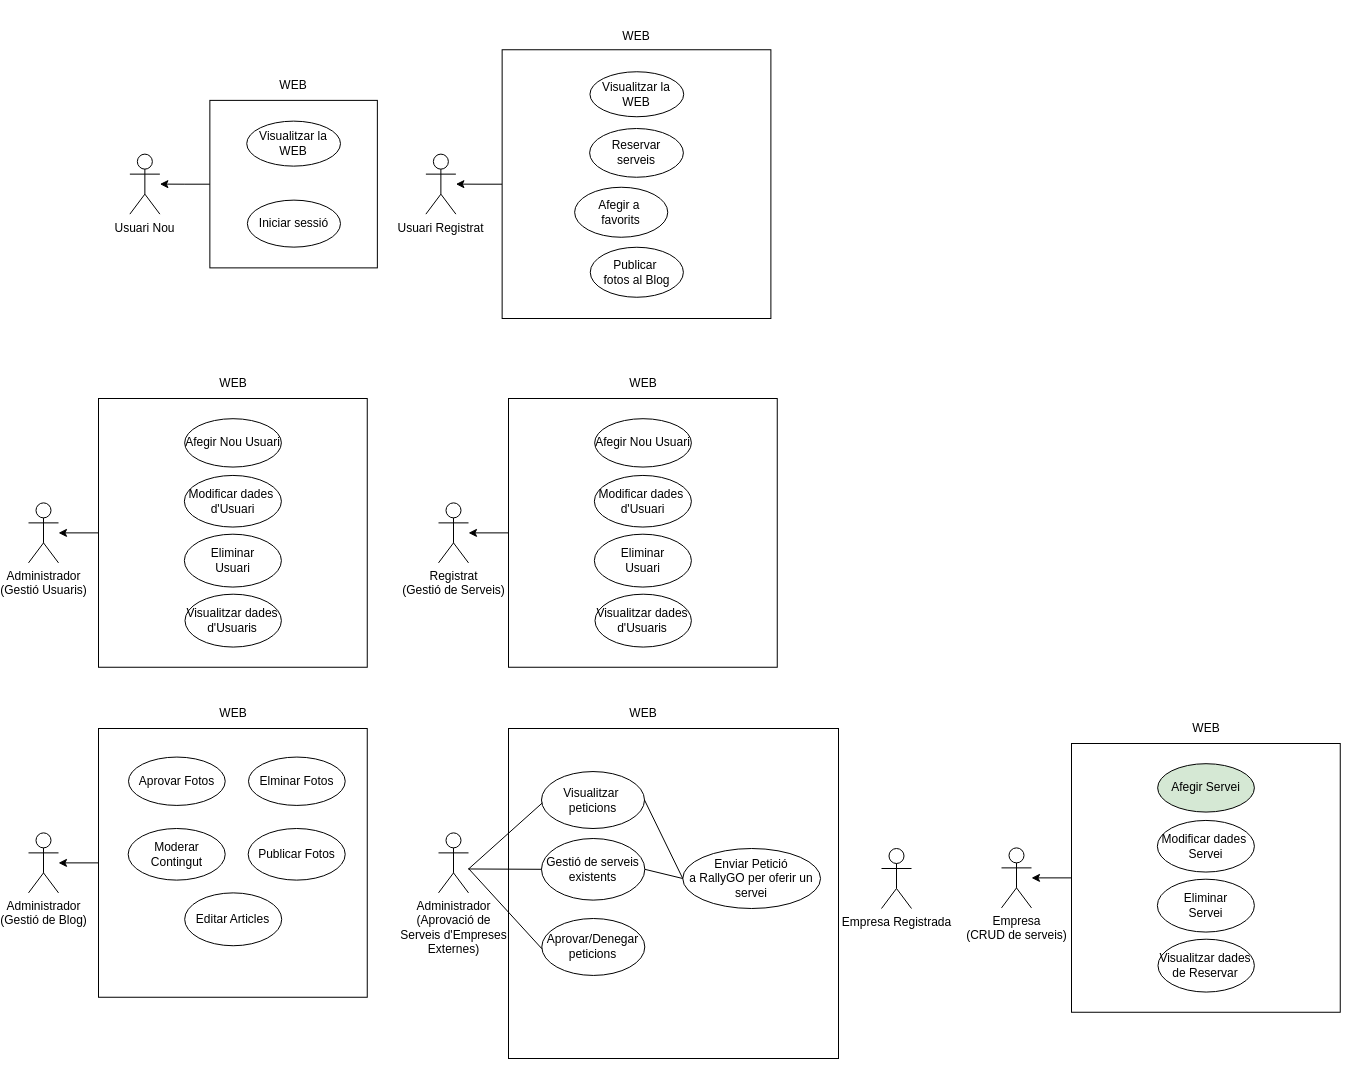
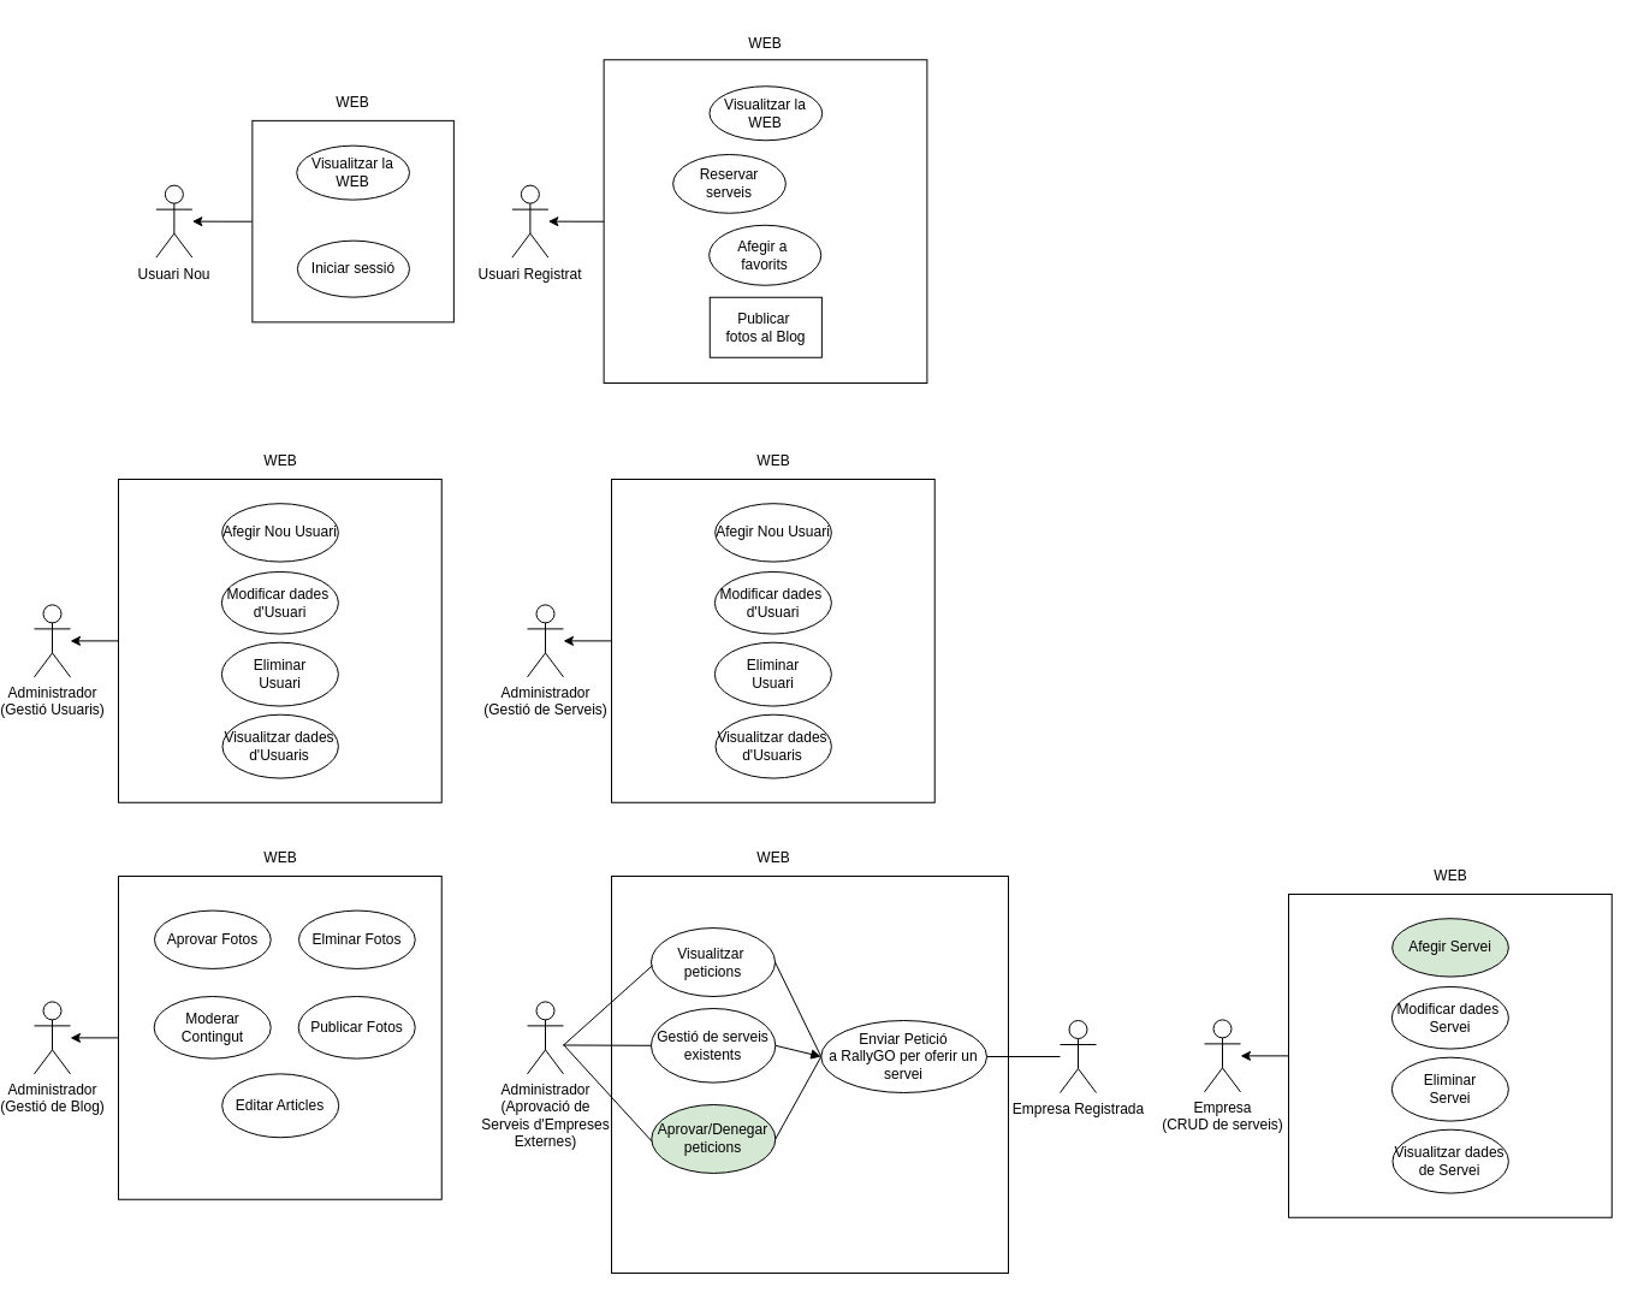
- <mxCell id="10" value="Reservar &lt;br&gt;serveis" style="ellipse;whiteSpace=wrap;html=1;" vertex="1" parent="1"><mxGeometry x="581.14" y="128" width="93.75" height="48.75" as="geometry" /></mxCell>
+ <mxCell id="10" value="Reservar &lt;br&gt;serveis" style="ellipse;whiteSpace=wrap;html=1;" vertex="1" parent="1"><mxGeometry x="551.14" y="128" width="93.75" height="48.75" as="geometry" /></mxCell>
- <mxCell id="12" value="Afegir a&amp;nbsp;&lt;br&gt;favorits" style="ellipse;whiteSpace=wrap;html=1;" vertex="1" parent="1"><mxGeometry x="566.14" y="186.75" width="93.12" height="50" as="geometry" /></mxCell>
+ <mxCell id="12" value="Afegir a&amp;nbsp;&lt;br&gt;favorits" style="ellipse;whiteSpace=wrap;html=1;" vertex="1" parent="1"><mxGeometry x="581.14" y="186.75" width="93.12" height="50" as="geometry" /></mxCell>
- <mxCell id="13" value="Publicar&amp;nbsp;&lt;div&gt;fotos al Blog&lt;/div&gt;" style="ellipse;whiteSpace=wrap;html=1;" vertex="1" parent="1"><mxGeometry x="581.77" y="246.75" width="93.12" height="50" as="geometry" /></mxCell>
+ <mxCell id="13" value="Publicar&amp;nbsp;&lt;div&gt;fotos al Blog&lt;/div&gt;" style="whiteSpace=wrap;html=1;rounded=0;" vertex="1" parent="1"><mxGeometry x="581.77" y="246.75" width="93.12" height="50" as="geometry" /></mxCell>
- <mxCell id="24" value="Registrat&lt;br&gt;(Gestió de Serveis)" style="shape=umlActor;verticalLabelPosition=bottom;verticalAlign=top;html=1;outlineConnect=0;" vertex="1" parent="1"><mxGeometry x="430" y="502.38" width="30" height="60" as="geometry" /></mxCell>
+ <mxCell id="24" value="Administrador&lt;br&gt;(Gestió de Serveis)" style="shape=umlActor;verticalLabelPosition=bottom;verticalAlign=top;html=1;outlineConnect=0;" vertex="1" parent="1"><mxGeometry x="430" y="502.38" width="30" height="60" as="geometry" /></mxCell>
- <mxCell id="54" value="" style="endArrow=none;html=1;rounded=0;exitX=1;exitY=0.5;exitDx=0;exitDy=0;entryX=0;entryY=0.5;entryDx=0;entryDy=0;" edge="1" parent="1" source="45" target="48"><mxGeometry width="50" height="50" relative="1" as="geometry"><mxPoint x="646" y="810" as="sourcePoint" /><mxPoint x="673" y="878" as="targetPoint" /></mxGeometry></mxCell>
+ <mxCell id="54" value="" style="endArrow=block;html=1;rounded=0;exitX=1;exitY=0.5;exitDx=0;exitDy=0;entryX=0;entryY=0.5;entryDx=0;entryDy=0;" edge="1" parent="1" source="45" target="48"><mxGeometry width="50" height="50" relative="1" as="geometry"><mxPoint x="646" y="810" as="sourcePoint" /><mxPoint x="673" y="878" as="targetPoint" /></mxGeometry></mxCell>
+ <mxCell id="49" value="" style="endArrow=none;html=1;rounded=0;exitX=1;exitY=0.5;exitDx=0;exitDy=0;" edge="1" parent="1" source="48" target="47"><mxGeometry width="50" height="50" relative="1" as="geometry"><mxPoint x="813" y="898" as="sourcePoint" /><mxPoint x="863" y="848" as="targetPoint" /></mxGeometry></mxCell>
+ <mxCell id="55" value="" style="endArrow=none;html=1;rounded=0;exitX=1;exitY=0.5;exitDx=0;exitDy=0;entryX=0;entryY=0.5;entryDx=0;entryDy=0;" edge="1" parent="1" source="46" target="48"><mxGeometry width="50" height="50" relative="1" as="geometry"><mxPoint x="646" y="879" as="sourcePoint" /><mxPoint x="684" y="888" as="targetPoint" /></mxGeometry></mxCell>
- <mxCell id="46" value="Aprovar/Denegar&lt;br&gt;peticions" style="ellipse;whiteSpace=wrap;html=1;" vertex="1" parent="1"><mxGeometry x="533.31" y="918" width="103" height="56.94" as="geometry" /></mxCell>
+ <mxCell id="46" value="Aprovar/Denegar&lt;br&gt;peticions" style="ellipse;whiteSpace=wrap;html=1;fillColor=#d5e8d4;" vertex="1" parent="1"><mxGeometry x="533.31" y="918" width="103" height="56.94" as="geometry" /></mxCell>
- <mxCell id="62" value="Visualitzar dades de Reservar" style="ellipse;whiteSpace=wrap;html=1;" vertex="1" parent="1"><mxGeometry x="1149.49" y="938.69" width="96.4" height="52.87" as="geometry" /></mxCell>
+ <mxCell id="62" value="Visualitzar dades de Servei" style="ellipse;whiteSpace=wrap;html=1;" vertex="1" parent="1"><mxGeometry x="1149.49" y="938.69" width="96.4" height="52.87" as="geometry" /></mxCell>
